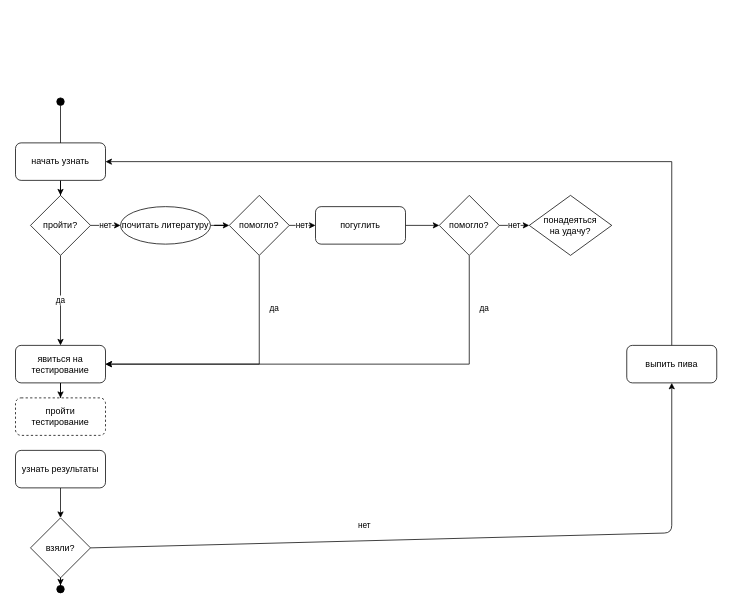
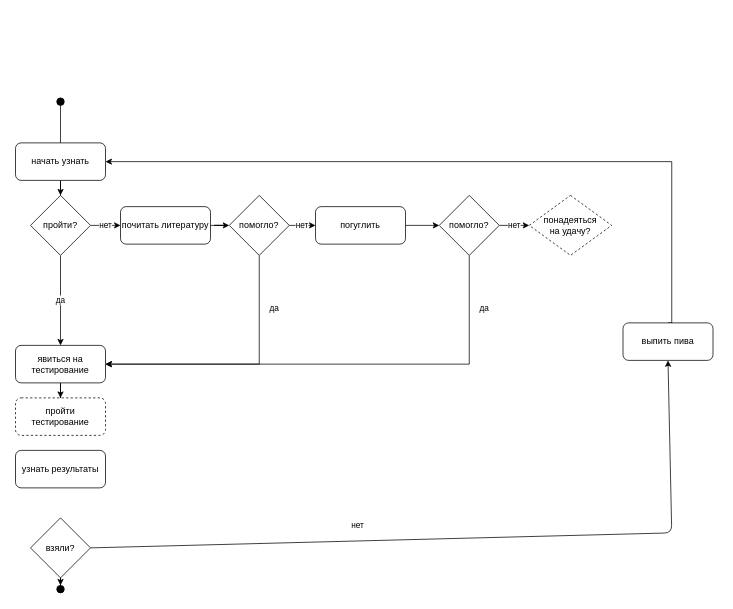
- <mxCell id="19" value="почитать литературу" style="ellipse;whiteSpace=wrap;html=1;fillColor=#FFFFFF;" parent="1" vertex="1"><mxGeometry x="160" y="275" width="120" height="50" as="geometry" /></mxCell>
+ <mxCell id="19" value="почитать литературу" style="rounded=1;whiteSpace=wrap;html=1;fillColor=#FFFFFF;" parent="1" vertex="1"><mxGeometry x="160" y="275" width="120" height="50" as="geometry" /></mxCell>
- <mxCell id="28" value="&lt;div&gt;понадеяться&lt;/div&gt;&lt;div&gt; на удачу?&lt;/div&gt;" style="rhombus;whiteSpace=wrap;html=1;fillColor=#FFFFFF;" parent="1" vertex="1"><mxGeometry x="705" y="260" width="110" height="80" as="geometry" /></mxCell>
+ <mxCell id="28" value="&lt;div&gt;понадеяться&lt;/div&gt;&lt;div&gt; на удачу?&lt;/div&gt;" style="rhombus;whiteSpace=wrap;html=1;fillColor=#FFFFFF;dashed=1;" parent="1" vertex="1"><mxGeometry x="705" y="260" width="110" height="80" as="geometry" /></mxCell>
- <mxCell id="29" value="выпить пива" style="rounded=1;whiteSpace=wrap;html=1;fillColor=#FFFFFF;" parent="1" vertex="1"><mxGeometry x="835" y="460" width="120" height="50" as="geometry" /></mxCell>
+ <mxCell id="29" value="выпить пива" style="rounded=1;whiteSpace=wrap;html=1;fillColor=#FFFFFF;" parent="1" vertex="1"><mxGeometry x="830" y="430" width="120" height="50" as="geometry" /></mxCell>
- <mxCell id="16" style="edgeStyle=orthogonalEdgeStyle;rounded=0;orthogonalLoop=1;jettySize=auto;html=1;entryX=0.5;entryY=0;entryDx=0;entryDy=0;" parent="1" source="17" target="15" edge="1"><mxGeometry relative="1" as="geometry" /></mxCell>
